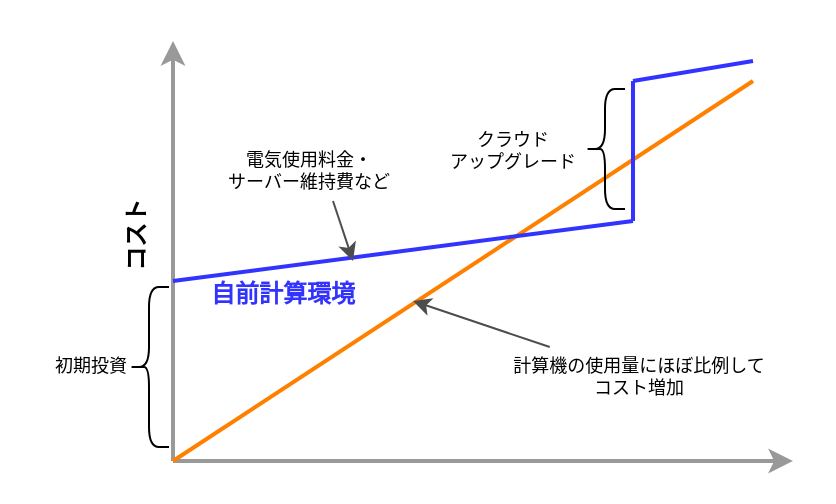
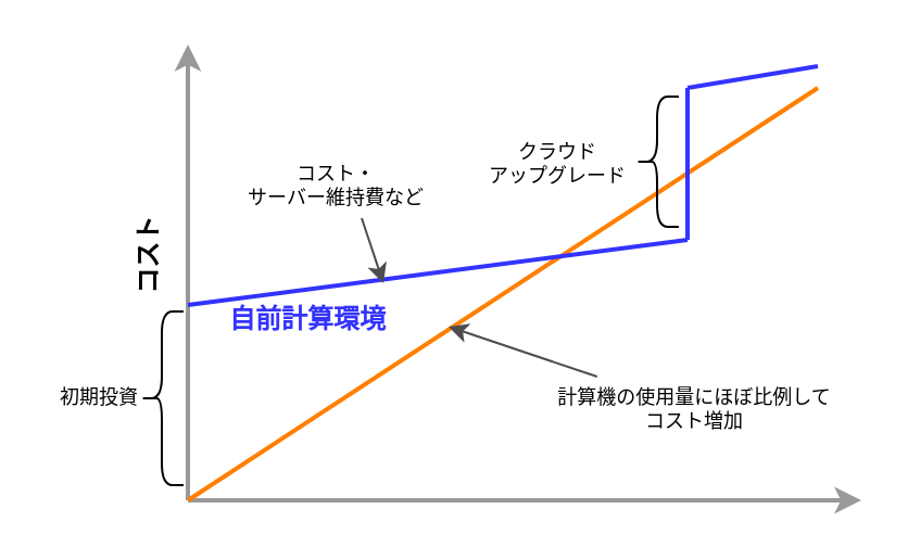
- <mxCell id="15" value="電気使用料金・&lt;br&gt;サーバー維持費など" style="text;html=1;align=center;verticalAlign=middle;resizable=0;points=[];autosize=1;fontColor=#000000;fontSize=9;" parent="1" vertex="1"><mxGeometry x="104" y="70" width="100" height="30" as="geometry" /></mxCell>
+ <mxCell id="15" value="コスト・&lt;br&gt;サーバー維持費など" style="text;html=1;align=center;verticalAlign=middle;resizable=0;points=[];autosize=1;fontColor=#000000;fontSize=9;" parent="1" vertex="1"><mxGeometry x="104" y="70" width="100" height="30" as="geometry" /></mxCell>
